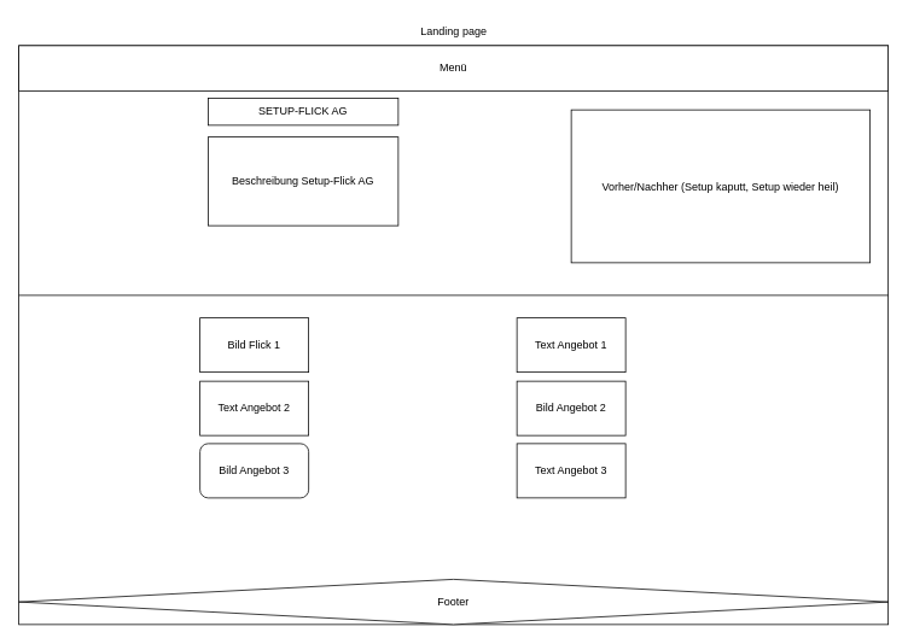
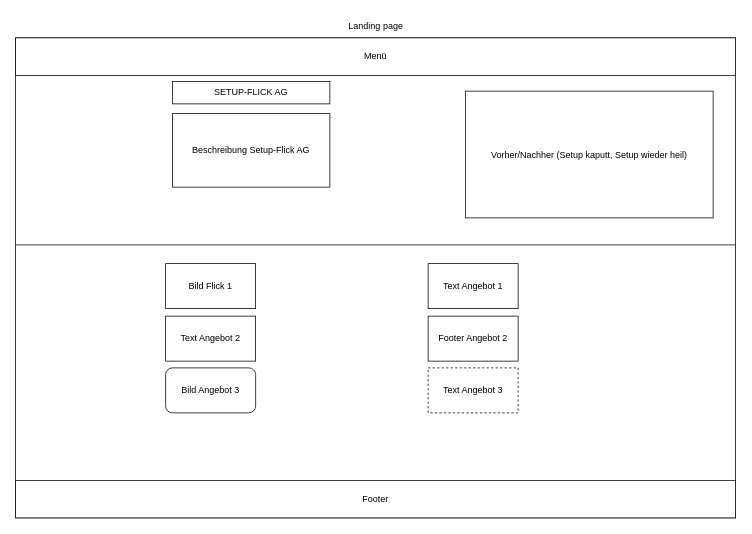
- <mxCell id="8" value="Vorher/Nachher (Setup kaputt, Setup wieder heil)" style="rounded=0;whiteSpace=wrap;html=1;" parent="1" vertex="1"><mxGeometry x="630" y="121" width="330" height="169" as="geometry" /></mxCell>
+ <mxCell id="8" value="Vorher/Nachher (Setup kaputt, Setup wieder heil)" style="rounded=0;whiteSpace=wrap;html=1;" parent="1" vertex="1"><mxGeometry x="620" y="121" width="330" height="169" as="geometry" /></mxCell>
- <mxCell id="13" value="Bild Angebot 2" style="rounded=0;whiteSpace=wrap;html=1;" vertex="1" parent="1"><mxGeometry x="570" y="421" width="120" height="60" as="geometry" /></mxCell>
+ <mxCell id="13" value="Footer Angebot 2" style="rounded=0;whiteSpace=wrap;html=1;" vertex="1" parent="1"><mxGeometry x="570" y="421" width="120" height="60" as="geometry" /></mxCell>
- <mxCell id="11" value="Text Angebot 3" style="rounded=0;whiteSpace=wrap;html=1;" vertex="1" parent="1"><mxGeometry x="570" y="490" width="120" height="60" as="geometry" /></mxCell>
+ <mxCell id="11" value="Text Angebot 3" style="rounded=0;whiteSpace=wrap;html=1;dashed=1;" vertex="1" parent="1"><mxGeometry x="570" y="490" width="120" height="60" as="geometry" /></mxCell>
- <mxCell id="7" value="Footer" style="rhombus;whiteSpace=wrap;html=1;" parent="1" vertex="1"><mxGeometry y="640" width="960" height="50" as="geometry" x="20" /></mxCell>
+ <mxCell id="7" value="Footer" style="rounded=0;whiteSpace=wrap;html=1;" parent="1" vertex="1"><mxGeometry y="640" width="960" height="50" as="geometry" x="20" /></mxCell>
